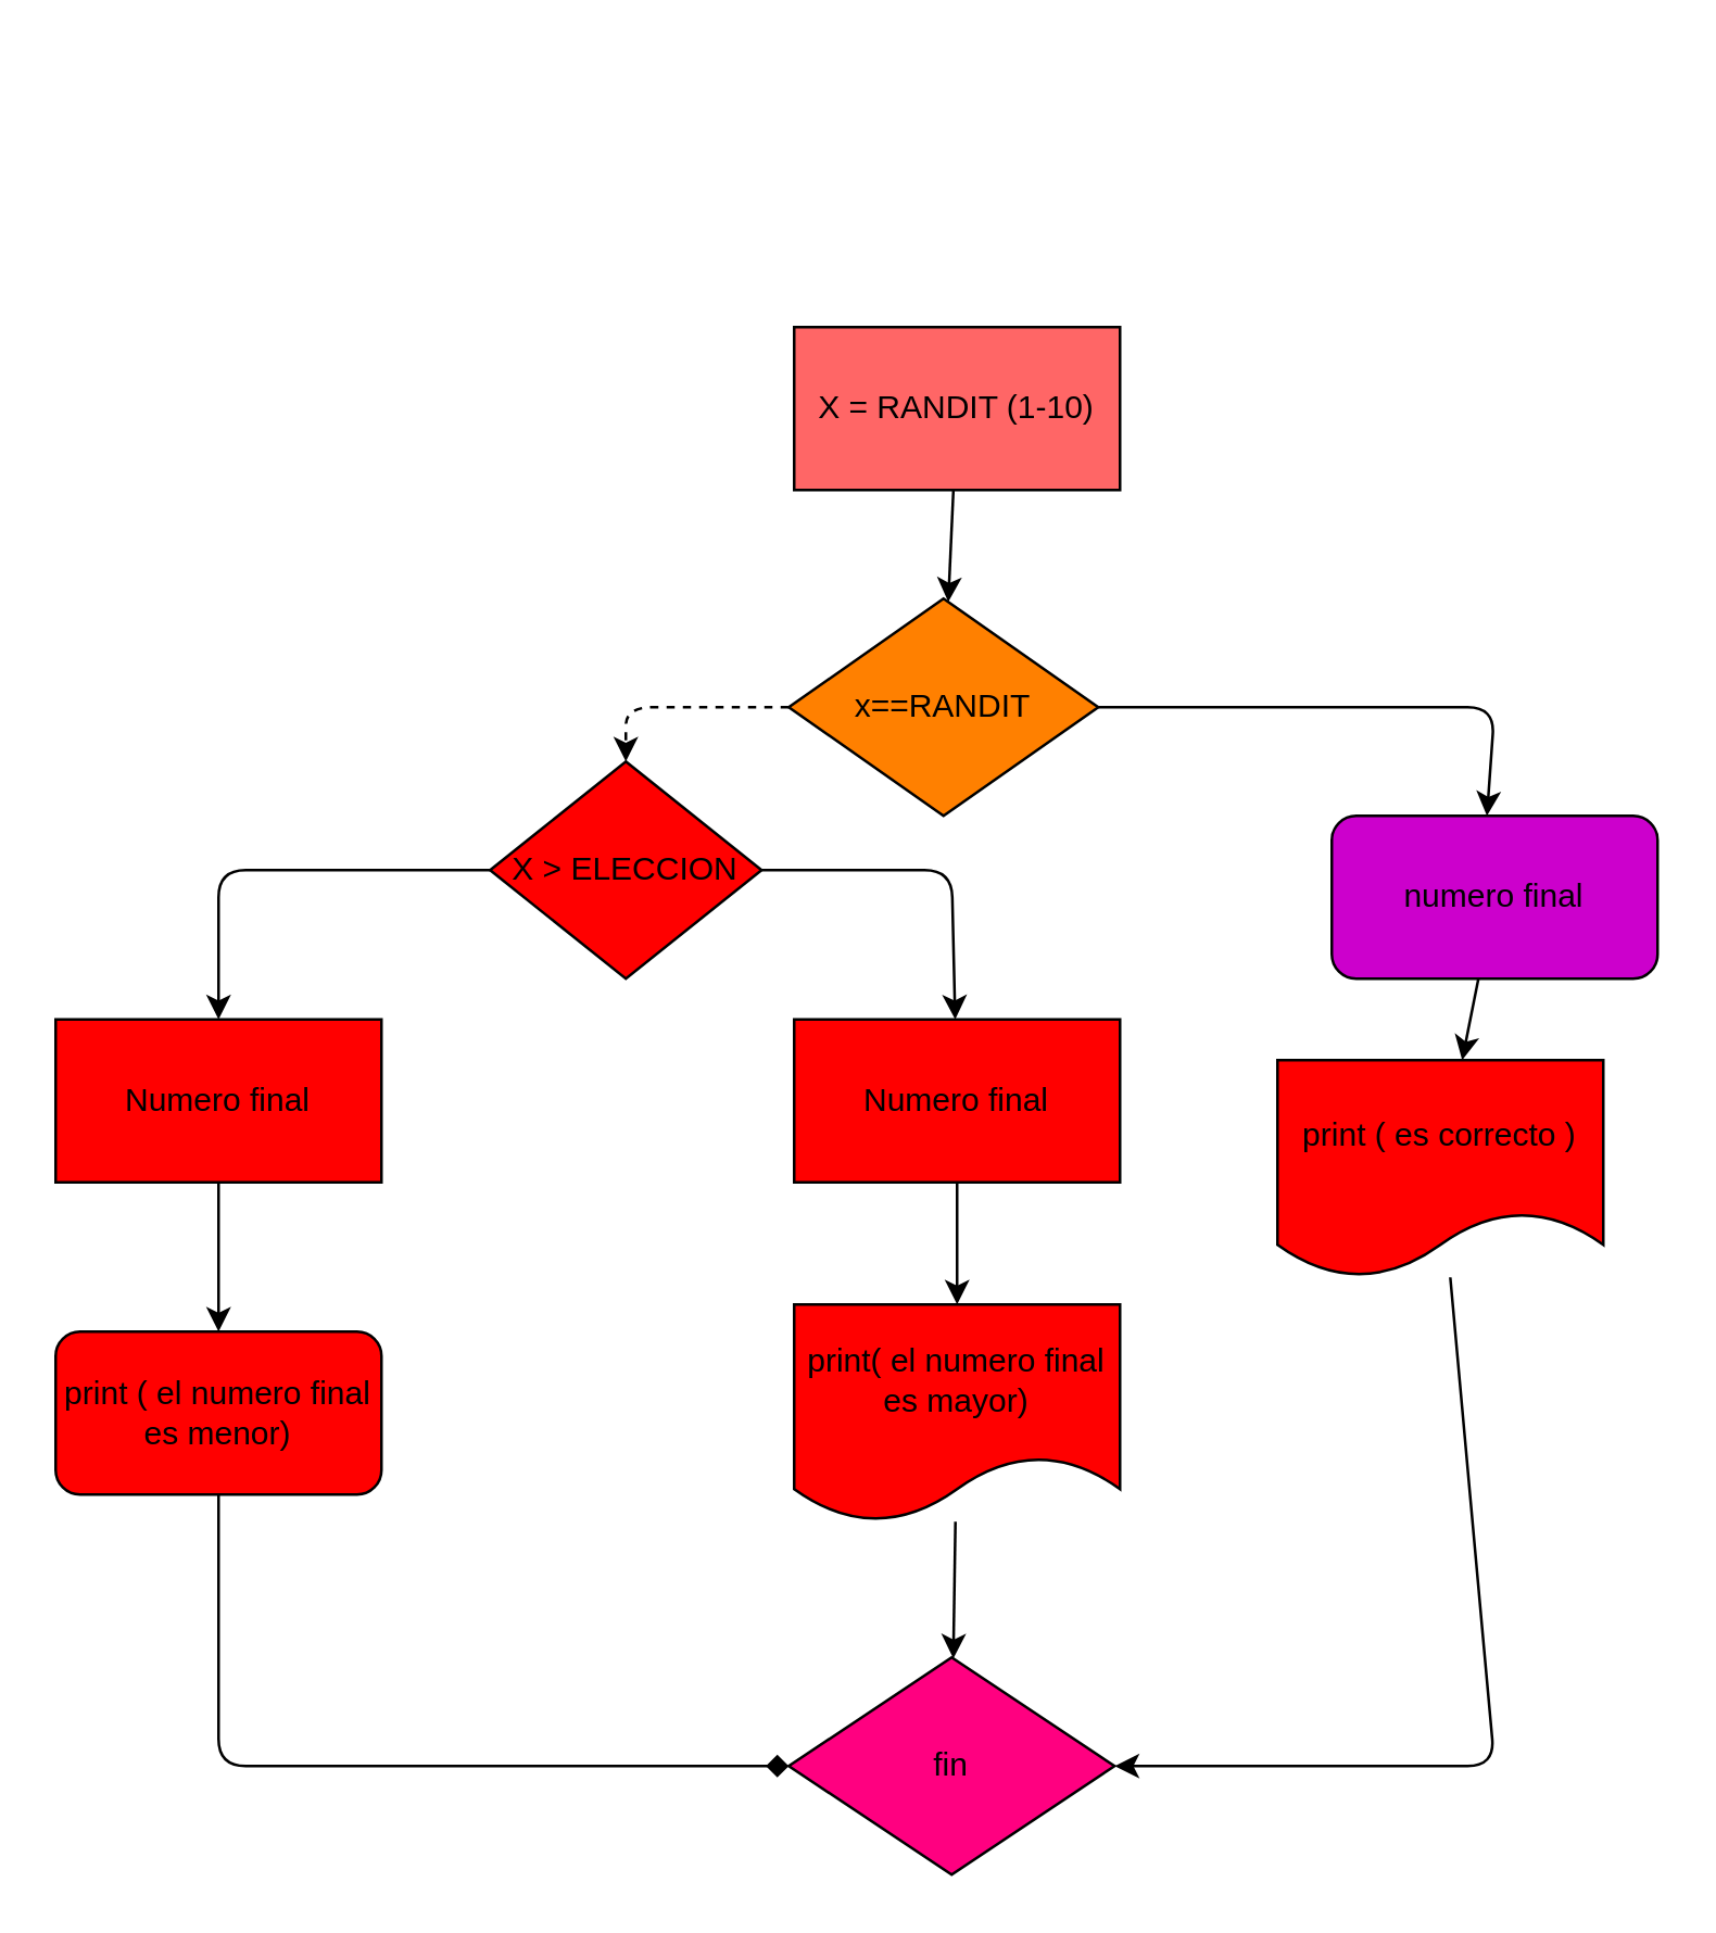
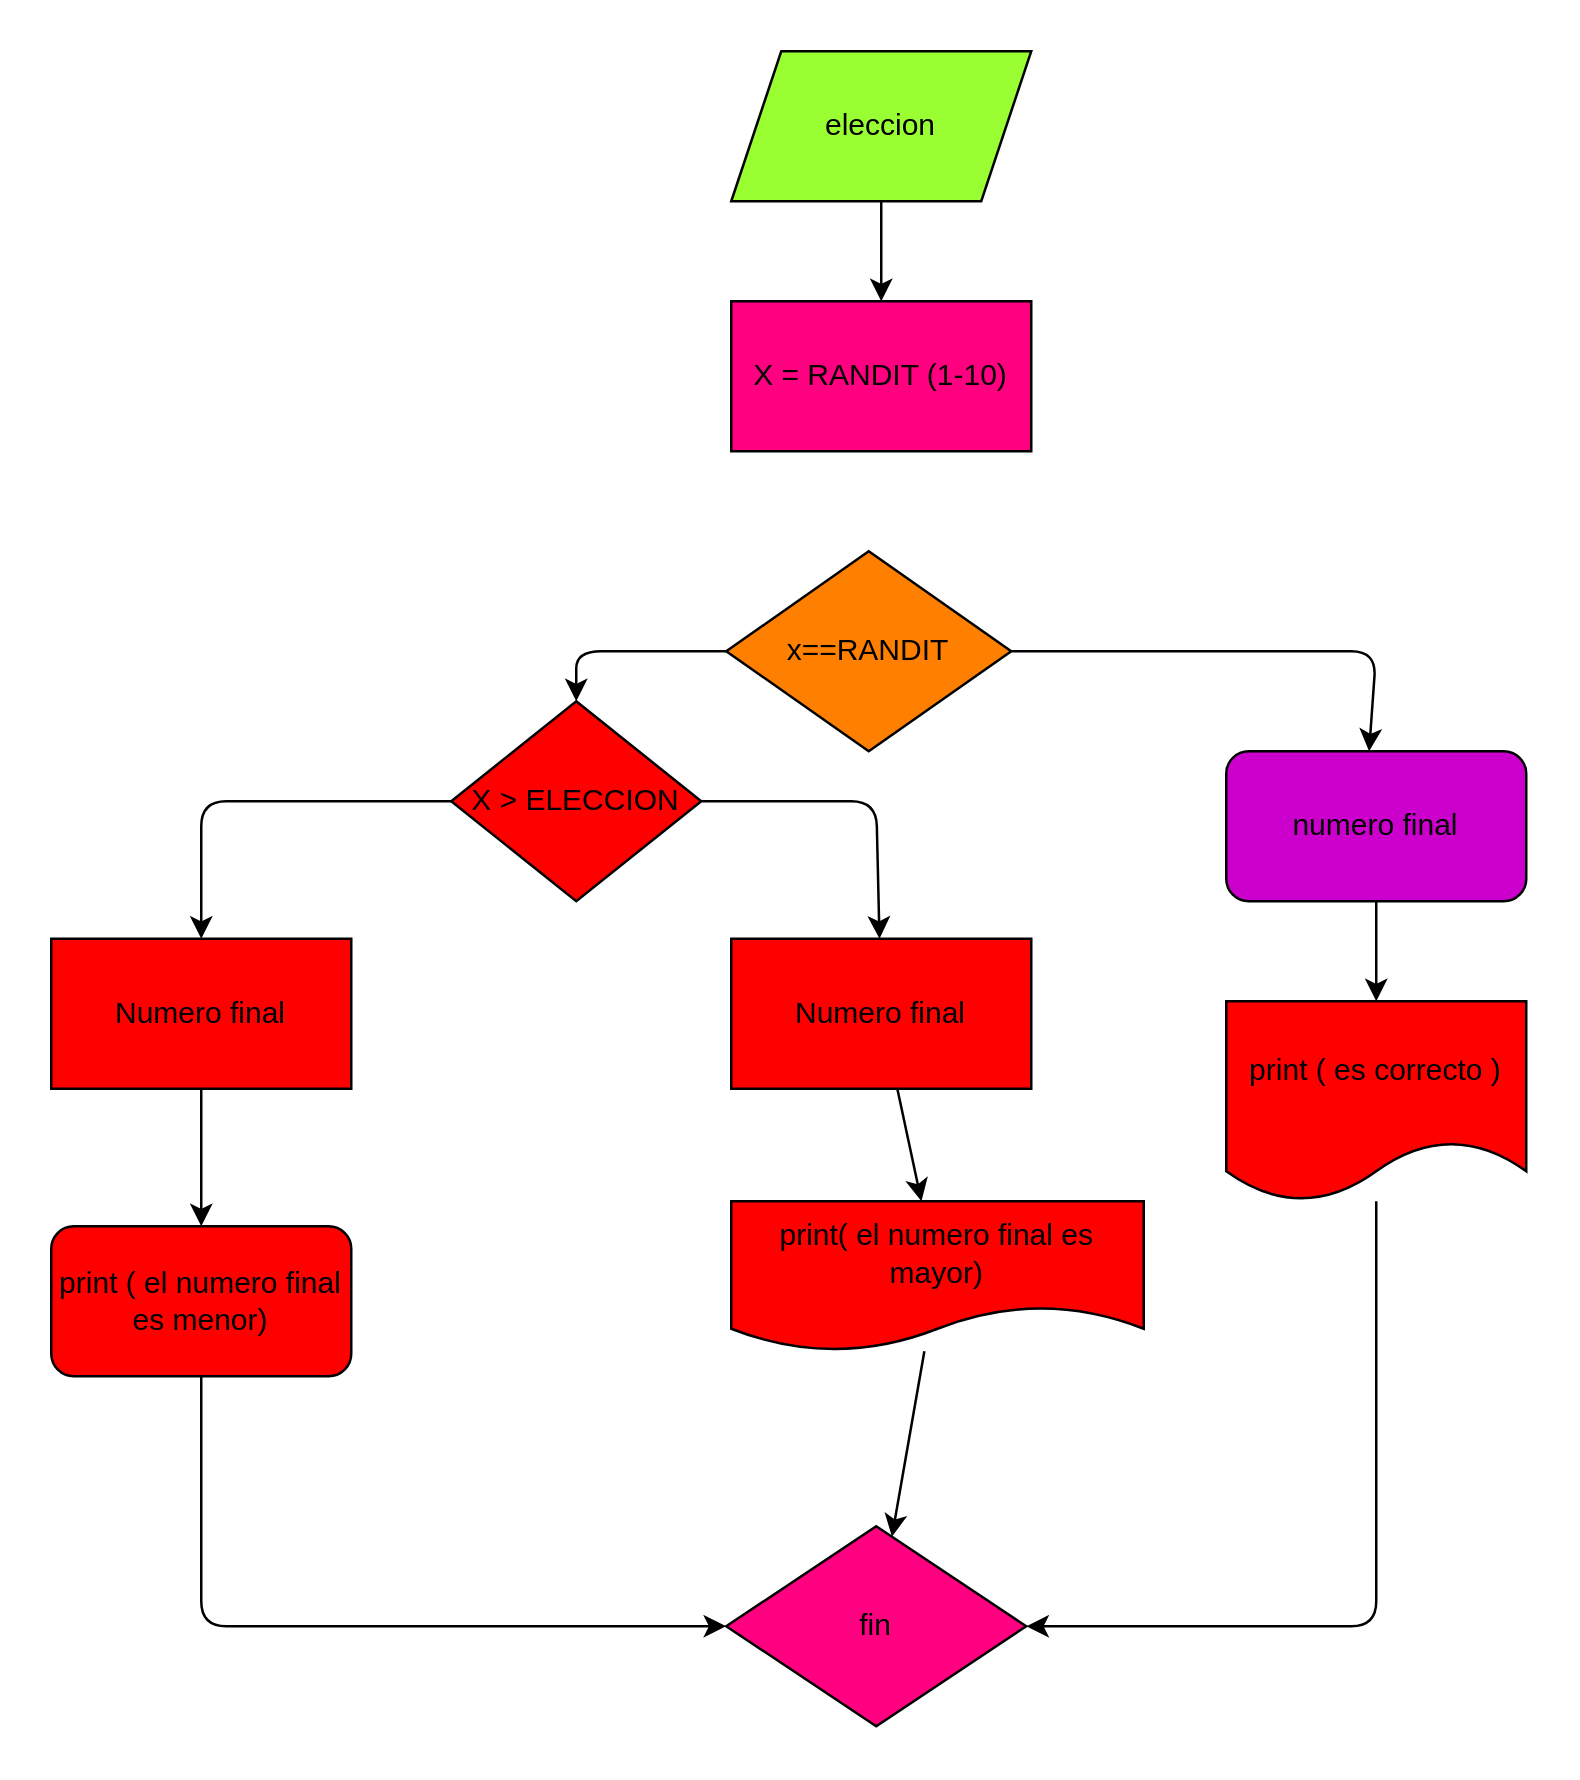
+ <mxCell id="3" value="eleccion" style="shape=parallelogram;perimeter=parallelogramPerimeter;whiteSpace=wrap;html=1;fixedSize=1;fillColor=#99FF33;" vertex="1" parent="1"><mxGeometry x="292" y="20" width="120" height="60" as="geometry" /></mxCell>
+ <mxCell id="2" value="" style="edgeStyle=none;html=1;" edge="1" parent="1" source="3" target="5"><mxGeometry relative="1" as="geometry" /></mxCell>
- <mxCell id="5" value="X = RANDIT (1-10)" style="whiteSpace=wrap;html=1;fillColor=#FF6666;" vertex="1" parent="1"><mxGeometry x="292" y="120" width="120" height="60" as="geometry" /></mxCell>
+ <mxCell id="5" value="X = RANDIT (1-10)" style="whiteSpace=wrap;html=1;fillColor=#ff0080;" vertex="1" parent="1"><mxGeometry x="292" y="120" width="120" height="60" as="geometry" /></mxCell>
- <mxCell id="4" value="" style="edgeStyle=none;html=1;" edge="1" parent="1" source="5" target="8"><mxGeometry relative="1" as="geometry" /></mxCell>
- <mxCell id="7" value="" style="edgeStyle=none;html=1;dashed=1;" edge="1" parent="1" source="8" target="11"><mxGeometry relative="1" as="geometry"><Array as="points"><mxPoint x="230" y="260" /></Array></mxGeometry></mxCell>
+ <mxCell id="7" value="" style="edgeStyle=none;html=1;" edge="1" parent="1" source="8" target="11"><mxGeometry relative="1" as="geometry"><Array as="points"><mxPoint x="230" y="260" /></Array></mxGeometry></mxCell>
- <mxCell id="24" value="print ( es correcto )" style="shape=document;whiteSpace=wrap;html=1;boundedLbl=1;fillColor=#FF0000;rounded=1;" vertex="1" parent="1"><mxGeometry x="470" y="390" width="120" height="80" as="geometry" /></mxCell>
+ <mxCell id="24" value="print ( es correcto )" style="shape=document;whiteSpace=wrap;html=1;boundedLbl=1;fillColor=#FF0000;rounded=1;" vertex="1" parent="1"><mxGeometry x="490" y="400" width="120" height="80" as="geometry" /></mxCell>
- <mxCell id="21" value="print( el numero final es mayor)" style="shape=document;whiteSpace=wrap;html=1;boundedLbl=1;fillColor=#FF0000;rounded=0;" vertex="1" parent="1"><mxGeometry x="292" y="480" width="120" height="80" as="geometry" /></mxCell>
+ <mxCell id="21" value="print( el numero final es mayor)" style="shape=document;whiteSpace=wrap;html=1;boundedLbl=1;fillColor=#FF0000;rounded=0;" vertex="1" parent="1"><mxGeometry x="292" y="480" width="165" height="60" as="geometry" /></mxCell>
- <mxCell id="18" value="" style="edgeStyle=none;html=1;entryX=0;entryY=0.5;entryDx=0;entryDy=0;endArrow=diamond;" edge="1" parent="1" source="19" target="22"><mxGeometry relative="1" as="geometry"><mxPoint x="70" y="660" as="targetPoint" /><Array as="points"><mxPoint x="80" y="650" /></Array></mxGeometry></mxCell>
+ <mxCell id="18" value="" style="edgeStyle=none;html=1;entryX=0;entryY=0.5;entryDx=0;entryDy=0;" edge="1" parent="1" source="19" target="22"><mxGeometry relative="1" as="geometry"><mxPoint x="70" y="660" as="targetPoint" /><Array as="points"><mxPoint x="80" y="650" /></Array></mxGeometry></mxCell>
